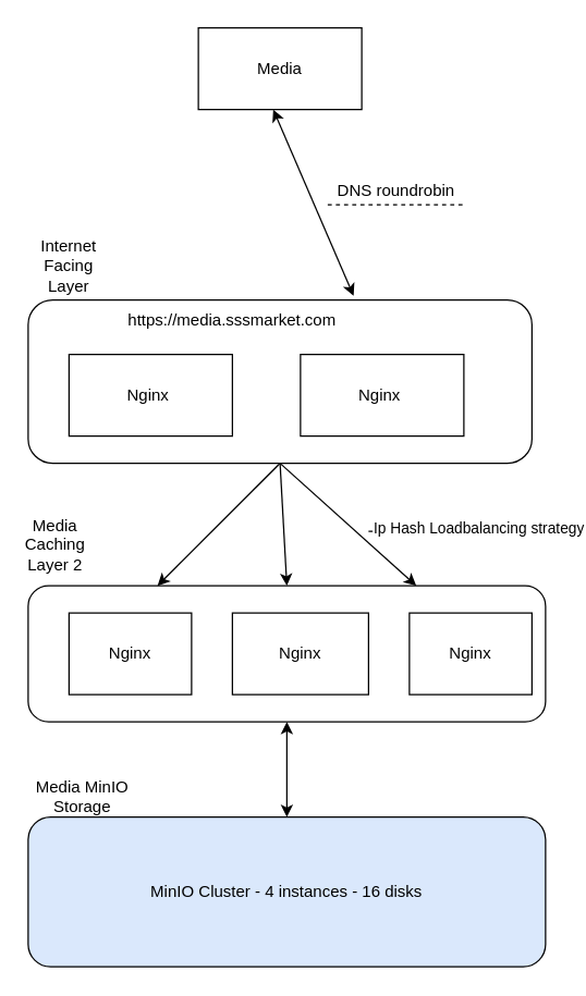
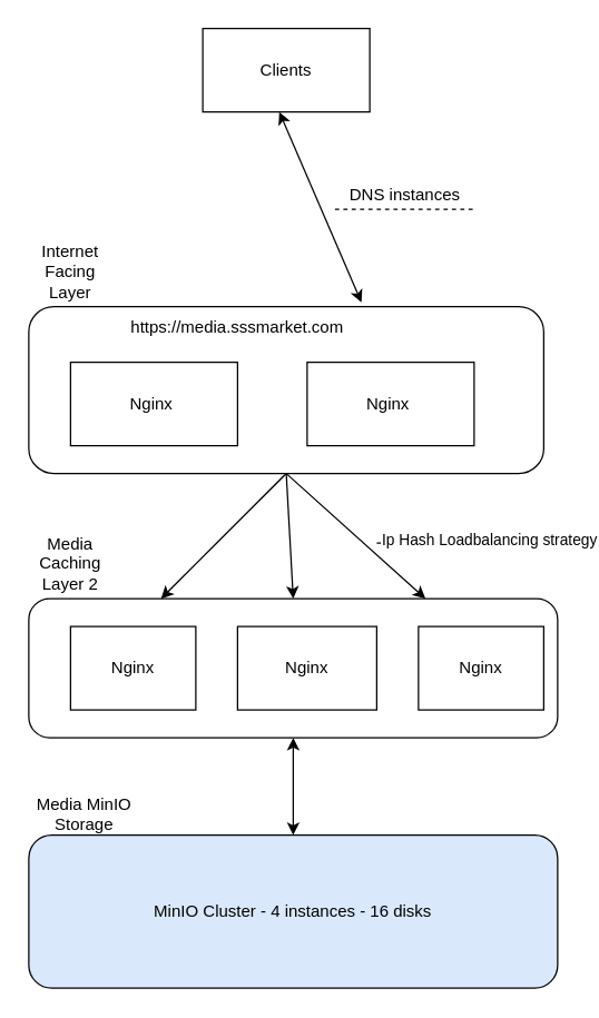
- <mxCell id="8" value="Media" style="rounded=0;whiteSpace=wrap;html=1;" vertex="1" parent="1"><mxGeometry x="145" y="20" width="120" height="60" as="geometry" /></mxCell>
+ <mxCell id="8" value="Clients" style="rounded=0;whiteSpace=wrap;html=1;" vertex="1" parent="1"><mxGeometry x="145" y="20" width="120" height="60" as="geometry" /></mxCell>
- <mxCell id="11" value="DNS roundrobin" style="text;html=1;align=center;verticalAlign=middle;resizable=0;points=[];autosize=1;strokeColor=none;fillColor=none;" vertex="1" parent="1"><mxGeometry x="240" y="130" width="100" height="20" as="geometry" /></mxCell>
+ <mxCell id="11" value="DNS instances" style="text;html=1;align=center;verticalAlign=middle;resizable=0;points=[];autosize=1;strokeColor=none;fillColor=none;" vertex="1" parent="1"><mxGeometry x="240" y="130" width="100" height="20" as="geometry" /></mxCell>
- <mxCell id="18" value="Media Caching Layer 2" style="text;html=1;strokeColor=none;fillColor=none;align=center;verticalAlign=middle;whiteSpace=wrap;rounded=0;" vertex="1" parent="1"><mxGeometry x="10" y="385" width="60" height="30" as="geometry" /></mxCell>
+ <mxCell id="18" value="Media Caching Layer 2" style="text;html=1;strokeColor=none;fillColor=none;align=center;verticalAlign=middle;whiteSpace=wrap;rounded=0;" vertex="1" parent="1"><mxGeometry x="20" y="390" width="60" height="30" as="geometry" /></mxCell>
